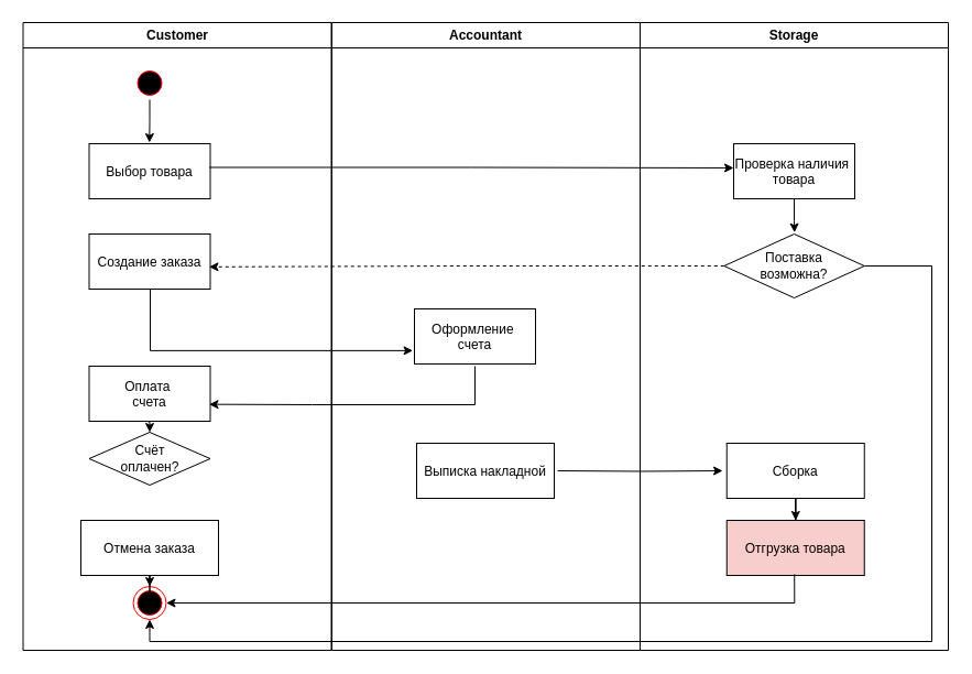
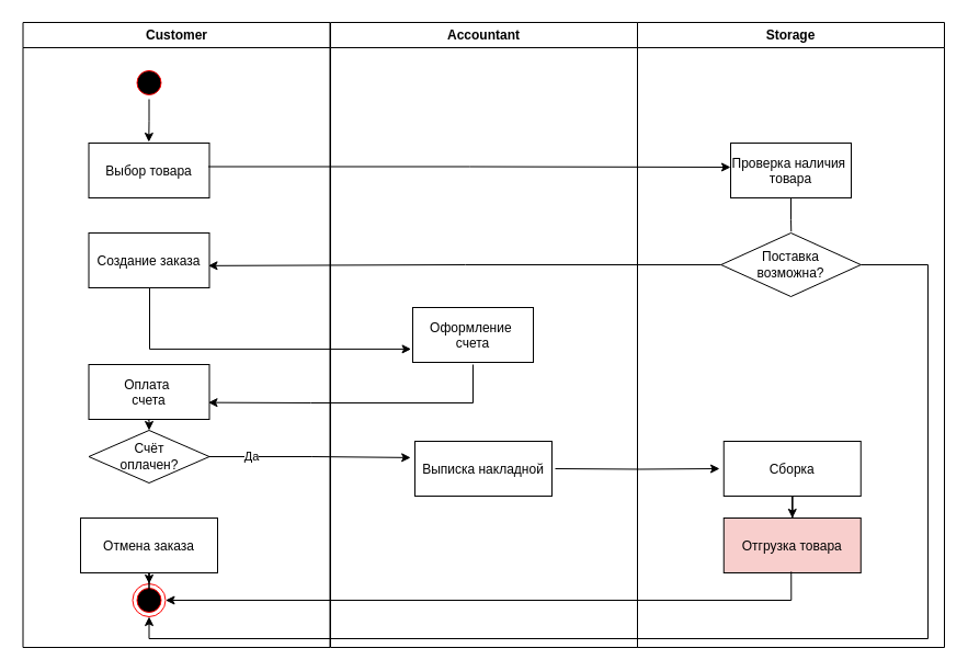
- <mxCell id="17" style="edgeStyle=orthogonalEdgeStyle;rounded=0;orthogonalLoop=1;jettySize=auto;html=1;entryX=0.502;entryY=-0.023;entryDx=0;entryDy=0;entryPerimeter=0;" edge="1" parent="16" source="18" target="19"><mxGeometry relative="1" as="geometry" /></mxCell>
+ <mxCell id="17" style="edgeStyle=orthogonalEdgeStyle;rounded=0;orthogonalLoop=1;jettySize=auto;html=1;entryX=0.502;entryY=-0.023;entryDx=0;entryDy=0;entryPerimeter=0;endArrow=none;" edge="1" parent="16" source="18" target="19"><mxGeometry relative="1" as="geometry" /></mxCell>
- <mxCell id="24" style="edgeStyle=orthogonalEdgeStyle;rounded=0;orthogonalLoop=1;jettySize=auto;html=1;entryX=0.991;entryY=0.597;entryDx=0;entryDy=0;entryPerimeter=0;dashed=1;" edge="1" parent="1" source="19" target="6"><mxGeometry relative="1" as="geometry" /></mxCell>
+ <mxCell id="24" style="edgeStyle=orthogonalEdgeStyle;rounded=0;orthogonalLoop=1;jettySize=auto;html=1;entryX=0.991;entryY=0.597;entryDx=0;entryDy=0;entryPerimeter=0;" edge="1" parent="1" source="19" target="6"><mxGeometry relative="1" as="geometry" /></mxCell>
+ <mxCell id="27" style="edgeStyle=orthogonalEdgeStyle;rounded=0;orthogonalLoop=1;jettySize=auto;html=1;entryX=-0.031;entryY=0.298;entryDx=0;entryDy=0;entryPerimeter=0;" edge="1" parent="1" source="10" target="15"><mxGeometry relative="1" as="geometry"><mxPoint x="316" y="416" as="targetPoint" /></mxGeometry></mxCell>
+ <mxCell id="28" value="Да" style="edgeLabel;html=1;align=center;verticalAlign=middle;resizable=0;points=[];" vertex="1" connectable="0" parent="27"><mxGeometry x="-0.584" y="1" relative="1" as="geometry"><mxPoint as="offset" /></mxGeometry></mxCell>
